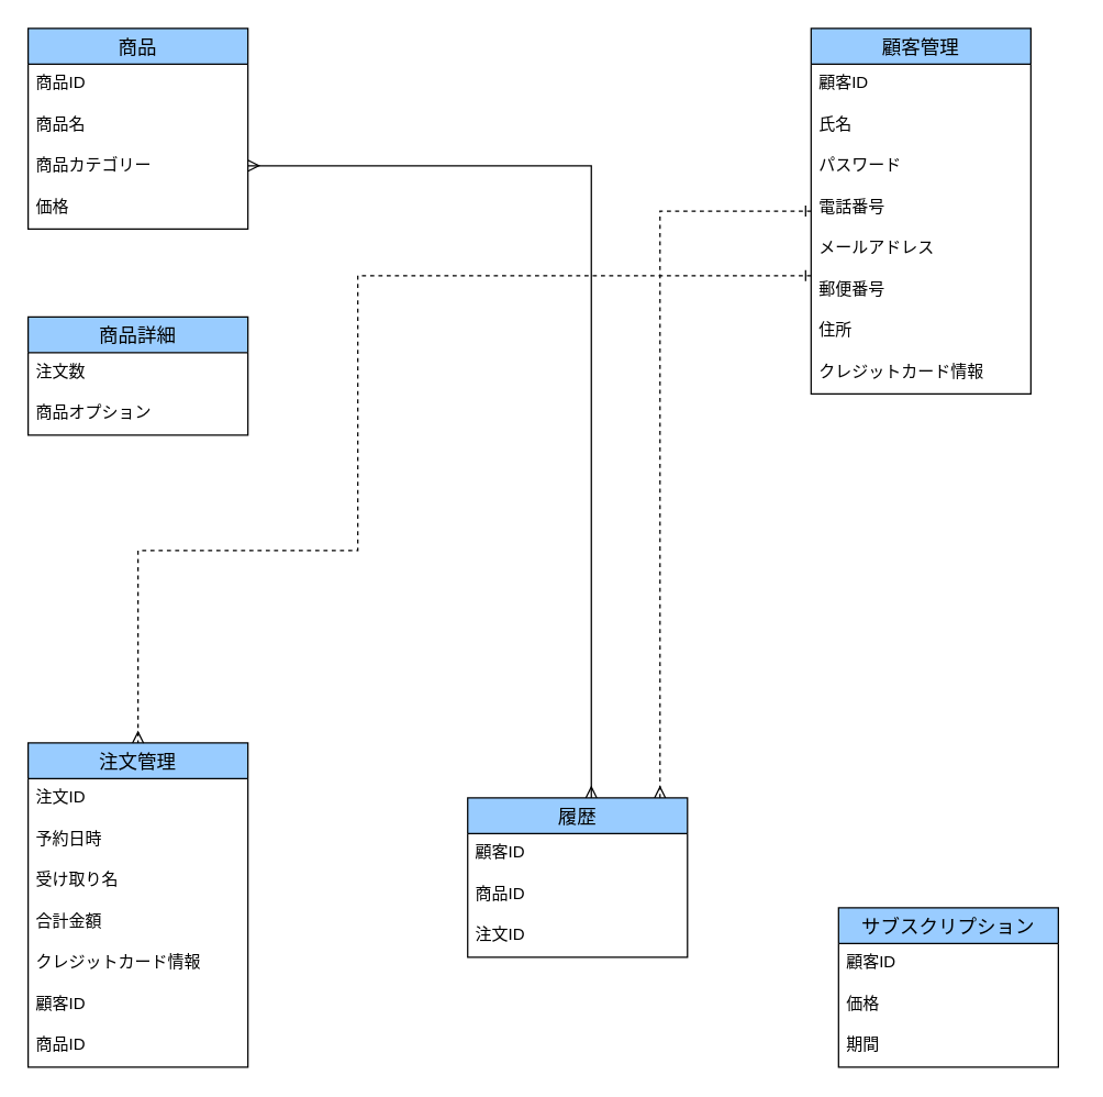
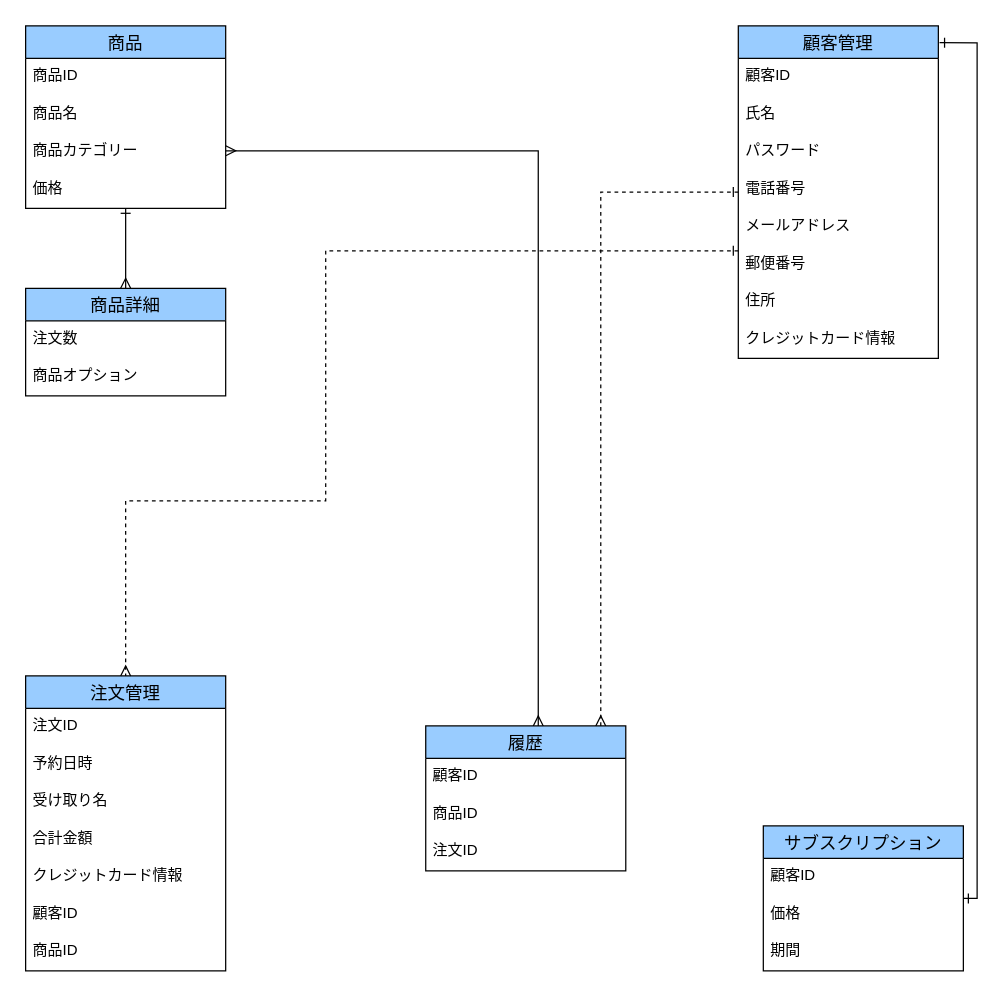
+ <mxCell id="2" style="edgeStyle=orthogonalEdgeStyle;rounded=0;orthogonalLoop=1;jettySize=auto;html=1;entryX=0.5;entryY=0;entryDx=0;entryDy=0;startArrow=ERone;startFill=0;endArrow=ERmany;endFill=0;" parent="1" source="4" target="17" edge="1"><mxGeometry relative="1" as="geometry" /></mxCell>
+ <mxCell id="35" style="edgeStyle=orthogonalEdgeStyle;rounded=0;orthogonalLoop=1;jettySize=auto;html=1;startArrow=ERone;startFill=0;endArrow=ERone;endFill=0;entryX=1.006;entryY=0.051;entryDx=0;entryDy=0;entryPerimeter=0;" parent="1" source="36" target="22" edge="1"><mxGeometry relative="1" as="geometry"><Array as="points"><mxPoint x="781" y="718" /><mxPoint x="781" y="34" /></Array></mxGeometry></mxCell>
